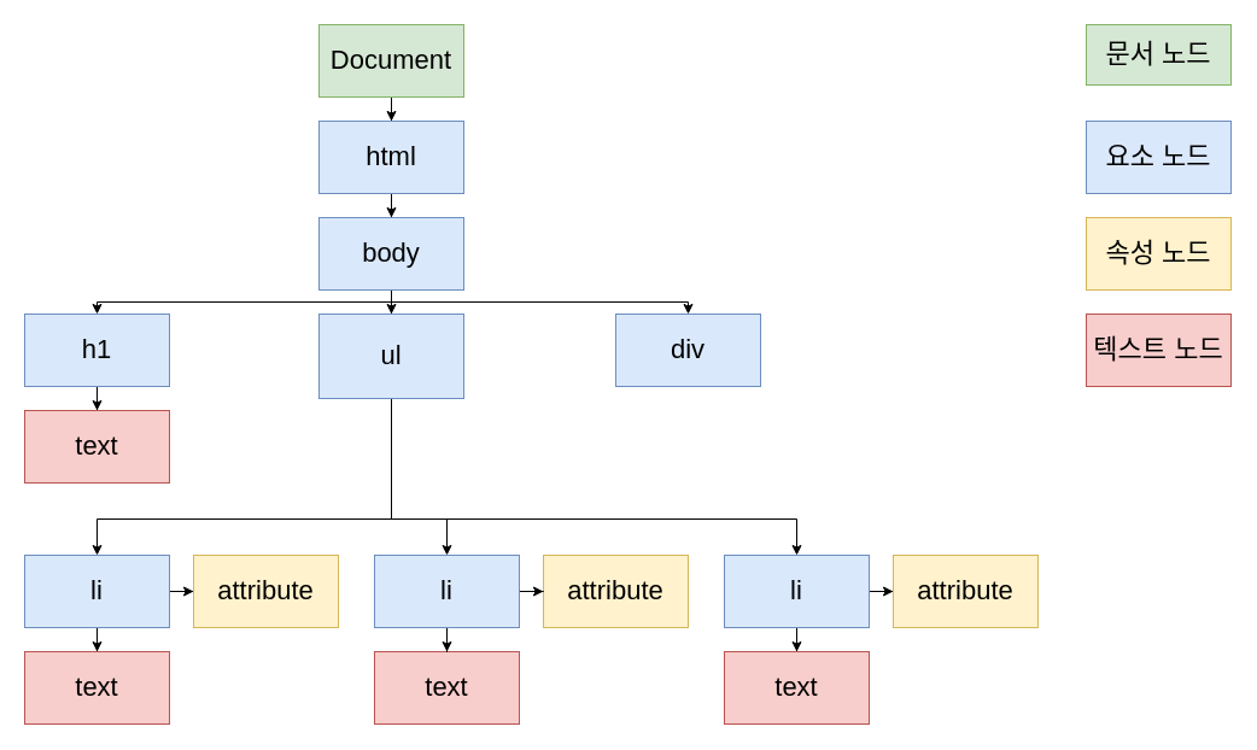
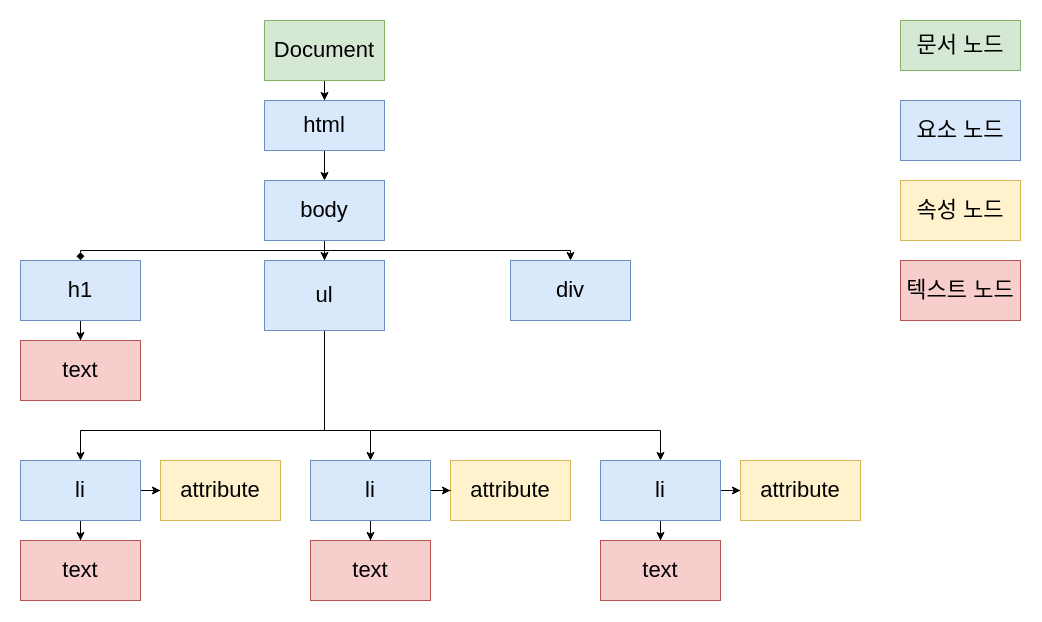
- <mxCell id="5" value="&lt;font style=&quot;font-size: 22px;&quot;&gt;html&lt;/font&gt;" style="rounded=0;whiteSpace=wrap;html=1;fillColor=#dae8fc;strokeColor=#6c8ebf;fontSize=22;" vertex="1" parent="1"><mxGeometry x="264" y="100" width="120" height="60" as="geometry" /></mxCell>
+ <mxCell id="5" value="&lt;font style=&quot;font-size: 22px;&quot;&gt;html&lt;/font&gt;" style="rounded=0;whiteSpace=wrap;html=1;fillColor=#dae8fc;strokeColor=#6c8ebf;fontSize=22;" vertex="1" parent="1"><mxGeometry x="264" y="100" width="120" height="50" as="geometry" /></mxCell>
- <mxCell id="7" style="edgeStyle=orthogonalEdgeStyle;rounded=0;orthogonalLoop=1;jettySize=auto;html=1;entryX=0.5;entryY=0;entryDx=0;entryDy=0;fontSize=22;" edge="1" parent="1" source="9" target="15"><mxGeometry relative="1" as="geometry"><Array as="points"><mxPoint x="324" y="250" /><mxPoint x="80" y="250" /></Array></mxGeometry></mxCell>
+ <mxCell id="7" style="edgeStyle=orthogonalEdgeStyle;rounded=0;orthogonalLoop=1;jettySize=auto;html=1;entryX=0.5;entryY=0;entryDx=0;entryDy=0;fontSize=22;endArrow=diamond;" edge="1" parent="1" source="9" target="15"><mxGeometry relative="1" as="geometry"><Array as="points"><mxPoint x="324" y="250" /><mxPoint x="80" y="250" /></Array></mxGeometry></mxCell>
